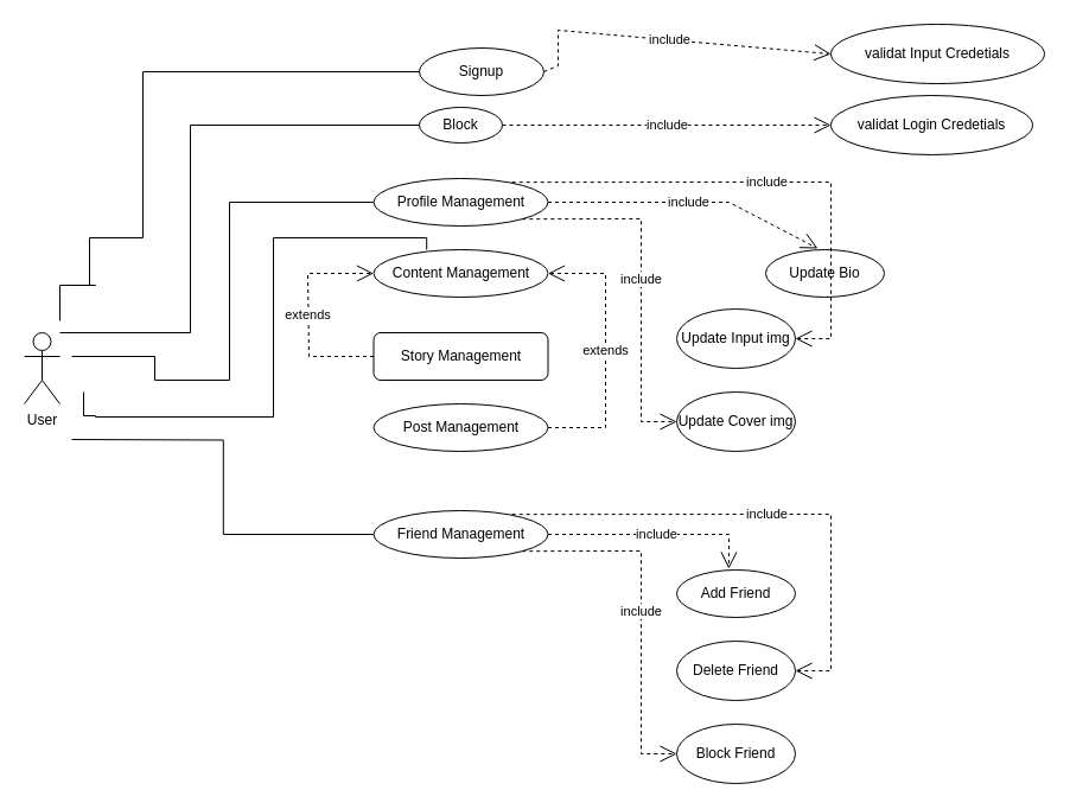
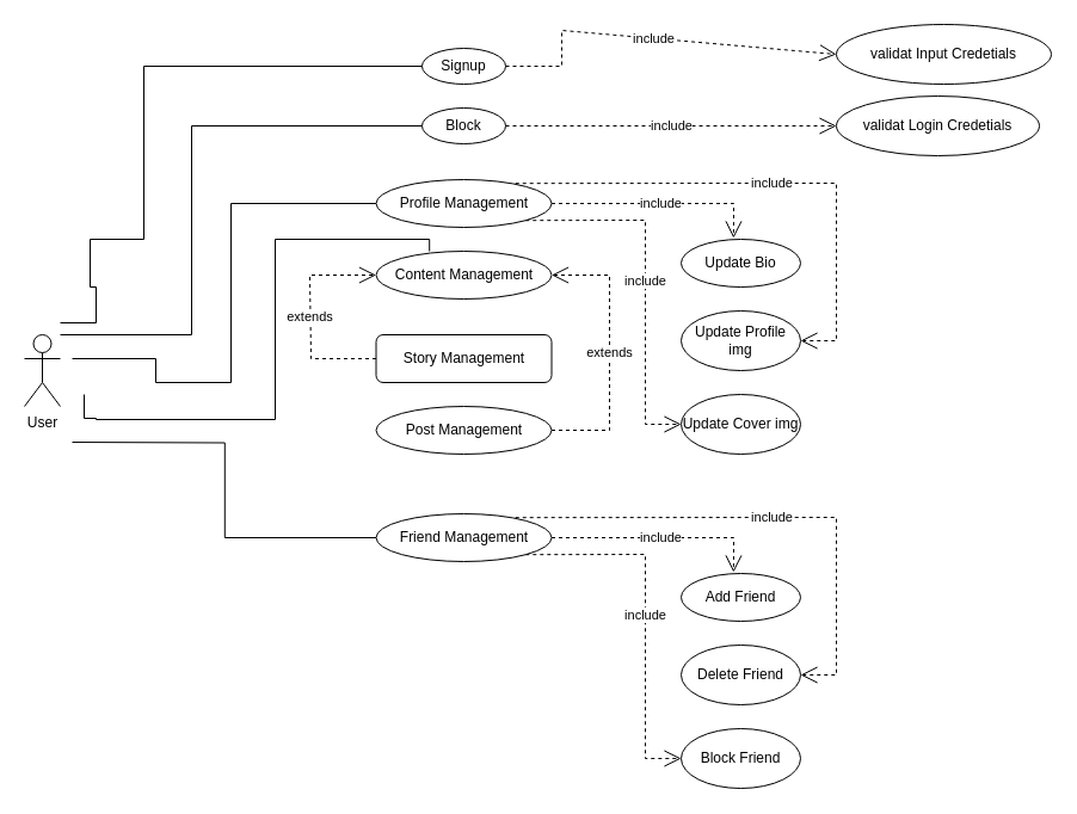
- <mxCell id="3" value="Signup" style="ellipse;whiteSpace=wrap;html=1;" vertex="1" parent="1"><mxGeometry x="353" y="40" width="105" height="40" as="geometry" /></mxCell>
+ <mxCell id="3" value="Signup" style="ellipse;whiteSpace=wrap;html=1;" vertex="1" parent="1"><mxGeometry x="353" y="40" width="70" height="30" as="geometry" /></mxCell>
- <mxCell id="13" value="Update Bio" style="ellipse;whiteSpace=wrap;html=1;" vertex="1" parent="1"><mxGeometry x="645" y="210" width="100" height="40" as="geometry" /></mxCell>
+ <mxCell id="13" value="Update Bio" style="ellipse;whiteSpace=wrap;html=1;" vertex="1" parent="1"><mxGeometry x="570" y="200" width="100" height="40" as="geometry" /></mxCell>
- <mxCell id="14" value="Update Input img" style="ellipse;whiteSpace=wrap;html=1;" vertex="1" parent="1"><mxGeometry x="570" y="260" width="100" height="50" as="geometry" /></mxCell>
+ <mxCell id="14" value="Update Profile img" style="ellipse;whiteSpace=wrap;html=1;" vertex="1" parent="1"><mxGeometry x="570" y="260" width="100" height="50" as="geometry" /></mxCell>
